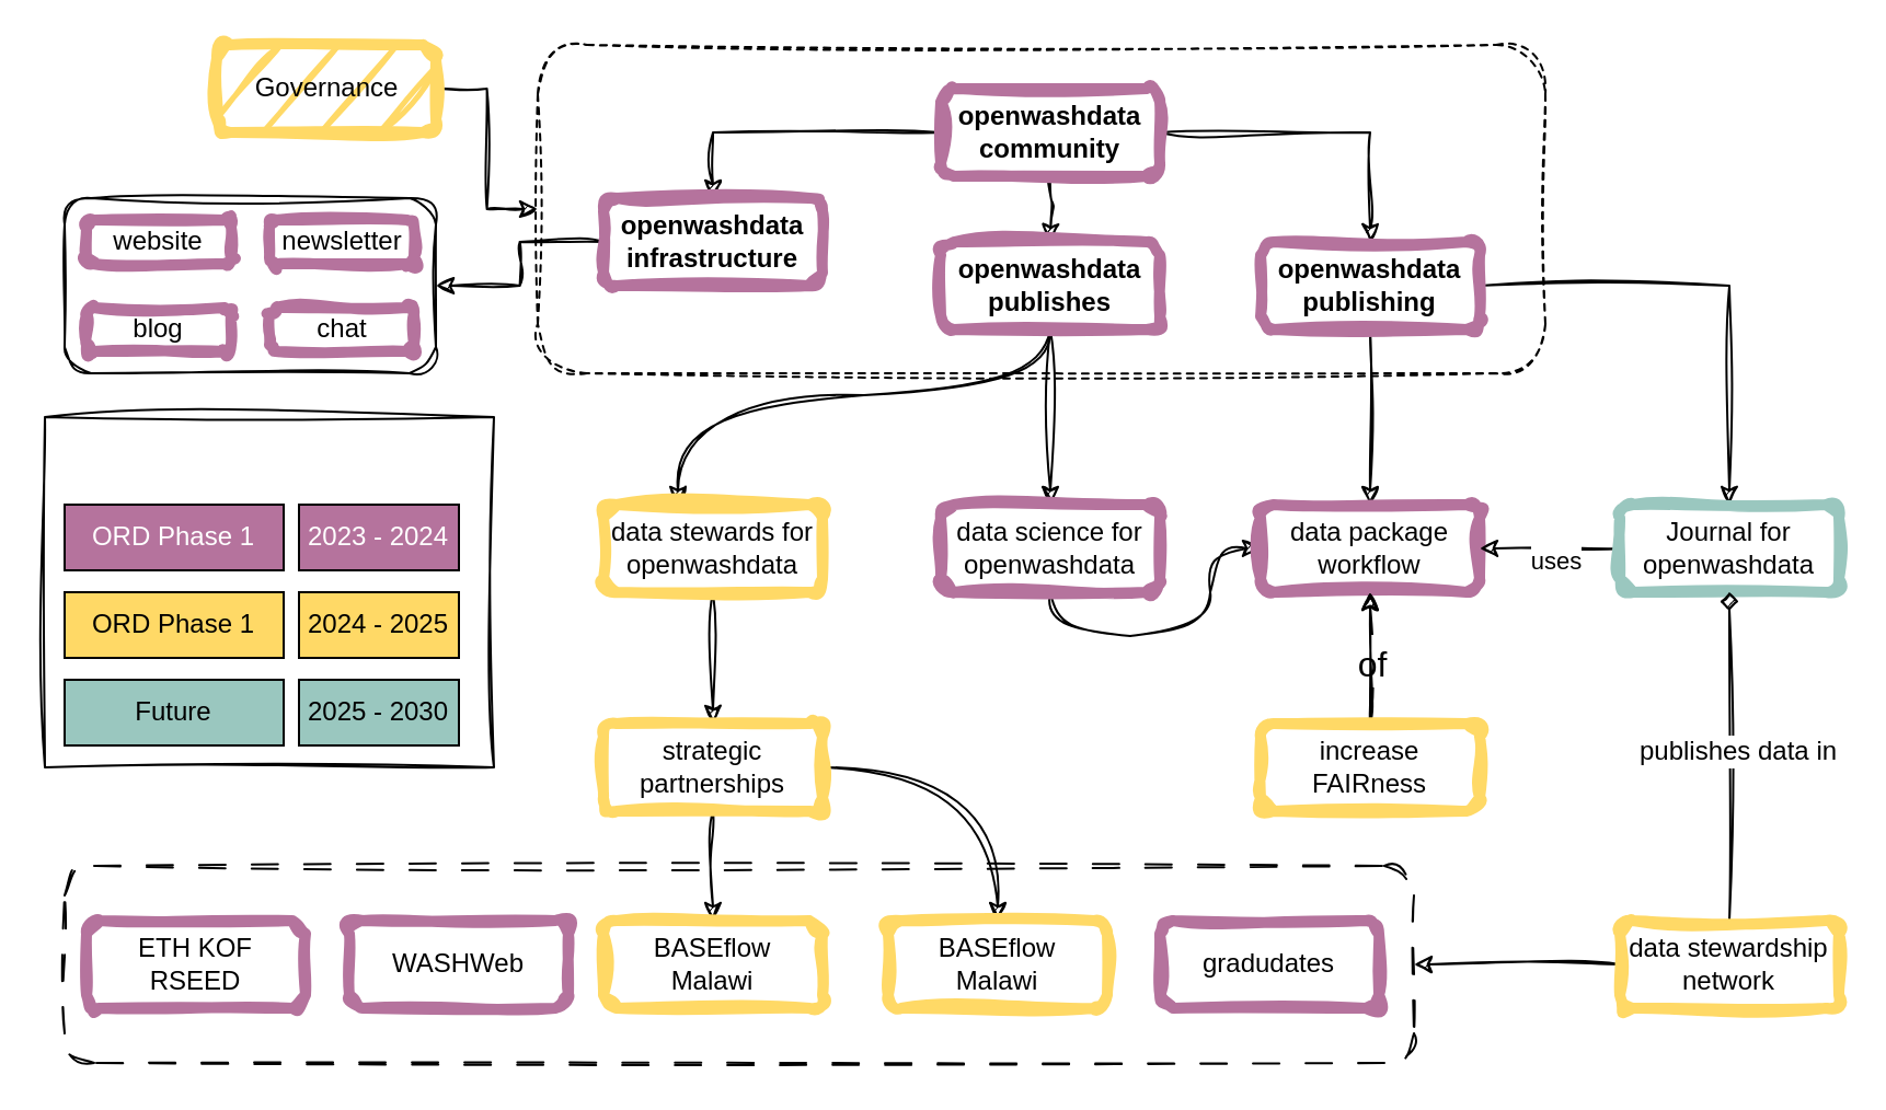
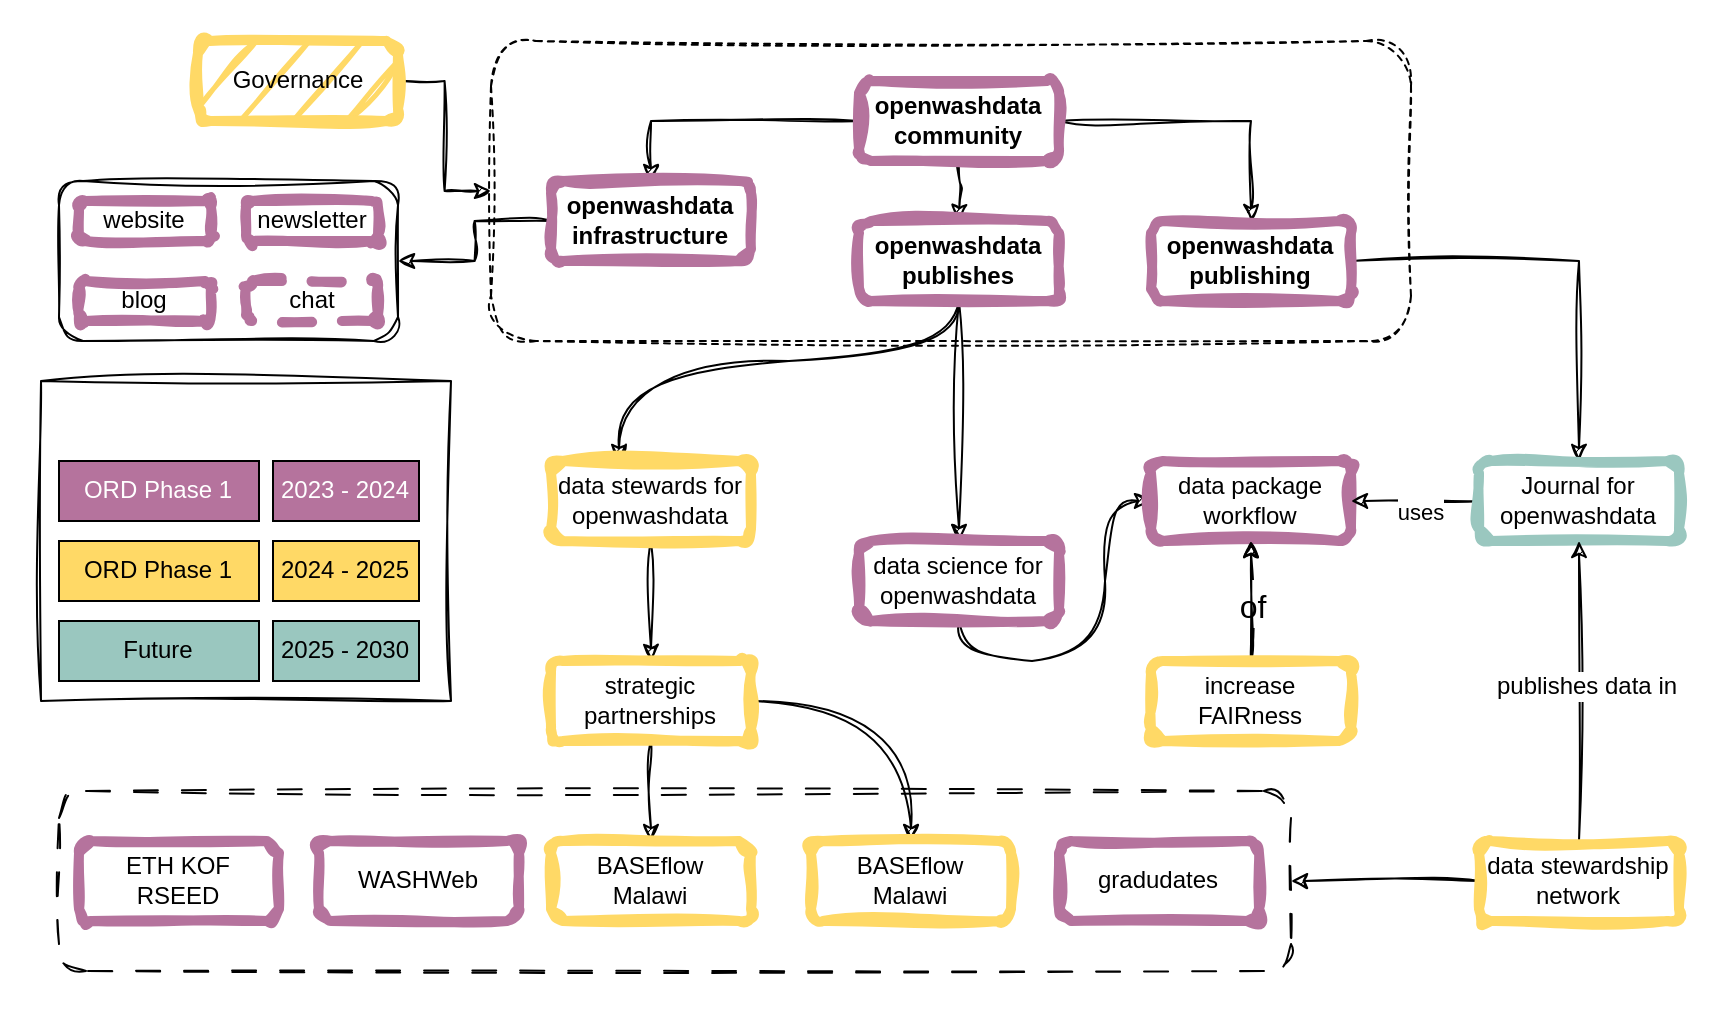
- <mxCell id="48" value="chat" style="rounded=1;whiteSpace=wrap;html=1;strokeColor=#B5739D;shadow=0;strokeWidth=5;sketch=1;curveFitting=1;jiggle=2;" vertex="1" parent="1"><mxGeometry x="122.5" y="140" width="66" height="20" as="geometry" /></mxCell>
+ <mxCell id="48" value="chat" style="rounded=1;whiteSpace=wrap;html=1;strokeColor=#B5739D;shadow=0;strokeWidth=5;sketch=1;curveFitting=1;jiggle=2;dashed=1;" vertex="1" parent="1"><mxGeometry x="122.5" y="140" width="66" height="20" as="geometry" /></mxCell>
- <mxCell id="22" value="" style="edgeStyle=orthogonalEdgeStyle;rounded=0;sketch=1;hachureGap=4;jiggle=2;curveFitting=1;orthogonalLoop=1;jettySize=auto;html=1;fontFamily=Architects Daughter;fontSource=https%3A%2F%2Ffonts.googleapis.com%2Fcss%3Ffamily%3DArchitects%2BDaughter;fontSize=16;" edge="1" parent="1" source="24" target="25"><mxGeometry relative="1" as="geometry" /></mxCell>
- <mxCell id="20" value="data science for&lt;br&gt;openwashdata" style="rounded=1;whiteSpace=wrap;html=1;strokeColor=#B5739D;shadow=0;strokeWidth=5;sketch=1;curveFitting=1;jiggle=2;" vertex="1" parent="1"><mxGeometry x="429" y="230" width="100" height="40" as="geometry" /></mxCell>
+ <mxCell id="20" value="data science for&lt;br&gt;openwashdata" style="rounded=1;whiteSpace=wrap;html=1;strokeColor=#B5739D;shadow=0;strokeWidth=5;sketch=1;curveFitting=1;jiggle=2;" vertex="1" parent="1"><mxGeometry x="429" y="270" width="100" height="40" as="geometry" /></mxCell>
- <mxCell id="43" style="edgeStyle=orthogonalEdgeStyle;rounded=0;sketch=1;hachureGap=4;jiggle=2;curveFitting=1;orthogonalLoop=1;jettySize=auto;html=1;fontFamily=Architects Daughter;fontSource=https%3A%2F%2Ffonts.googleapis.com%2Fcss%3Ffamily%3DArchitects%2BDaughter;fontSize=16;endArrow=diamond;" edge="1" parent="1" source="45" target="28"><mxGeometry relative="1" as="geometry" /></mxCell>
+ <mxCell id="43" style="edgeStyle=orthogonalEdgeStyle;rounded=0;sketch=1;hachureGap=4;jiggle=2;curveFitting=1;orthogonalLoop=1;jettySize=auto;html=1;fontFamily=Architects Daughter;fontSource=https%3A%2F%2Ffonts.googleapis.com%2Fcss%3Ffamily%3DArchitects%2BDaughter;fontSize=16;" edge="1" parent="1" source="45" target="28"><mxGeometry relative="1" as="geometry" /></mxCell>
